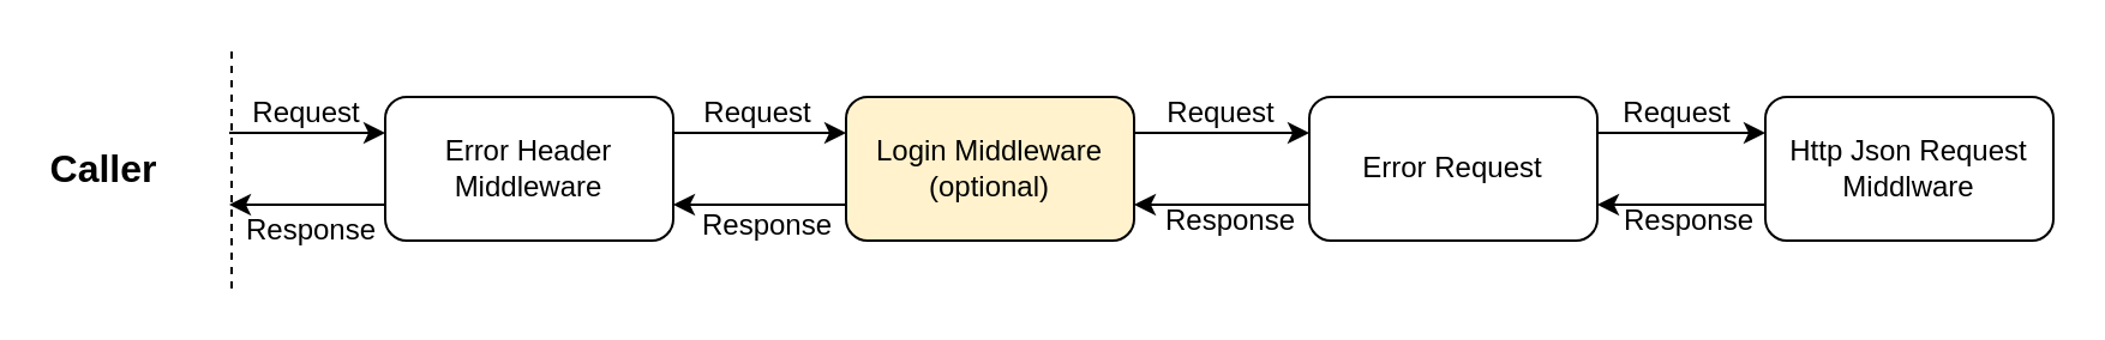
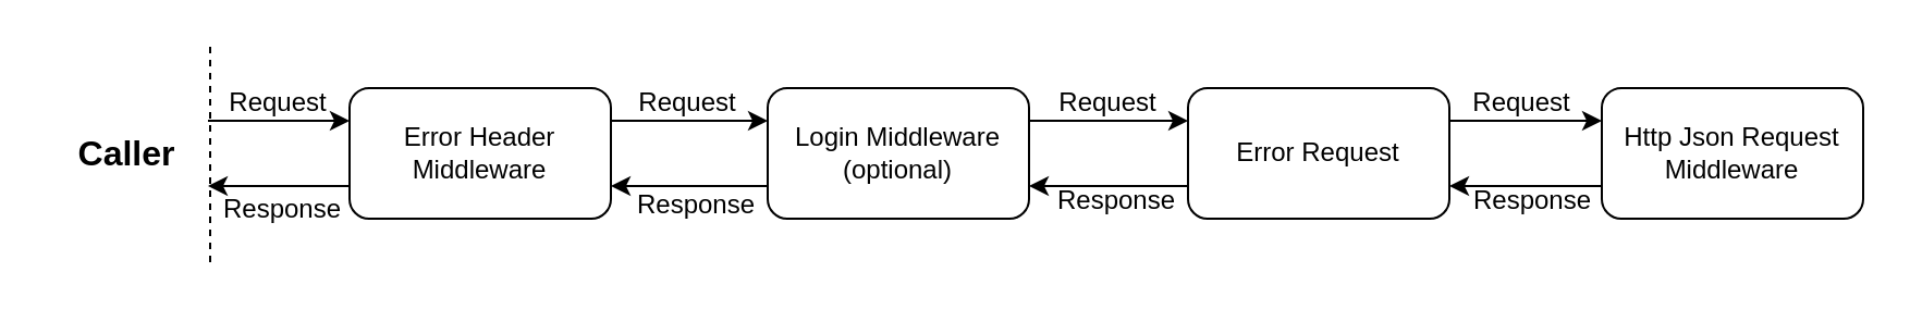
- <mxCell id="24" value="&lt;font style=&quot;font-size: 16px&quot;&gt;&lt;b&gt;Caller&lt;/b&gt;&lt;/font&gt;" style="text;html=1;strokeColor=none;fillColor=none;align=center;verticalAlign=middle;whiteSpace=wrap;rounded=0;" vertex="1" parent="1"><mxGeometry x="23" y="60" width="40" height="20" as="geometry" /></mxCell>
+ <mxCell id="24" value="&lt;font style=&quot;font-size: 16px&quot;&gt;&lt;b&gt;Caller&lt;/b&gt;&lt;/font&gt;" style="text;html=1;strokeColor=none;fillColor=none;align=center;verticalAlign=middle;whiteSpace=wrap;rounded=0;" vertex="1" parent="1"><mxGeometry x="38" y="60" width="40" height="20" as="geometry" /></mxCell>
- <mxCell id="7" value="Login Middleware&lt;br&gt;(optional)" style="rounded=1;whiteSpace=wrap;html=1;fillColor=#fff2cc;" parent="1" vertex="1"><mxGeometry x="352" y="40" width="120" height="60" as="geometry" /></mxCell>
+ <mxCell id="7" value="Login Middleware&lt;br&gt;(optional)" style="rounded=1;whiteSpace=wrap;html=1;" parent="1" vertex="1"><mxGeometry x="352" y="40" width="120" height="60" as="geometry" /></mxCell>
- <mxCell id="12" value="Http Json Request&lt;br&gt;Middlware" style="rounded=1;whiteSpace=wrap;html=1;" parent="1" vertex="1"><mxGeometry x="735" y="40" width="120" height="60" as="geometry" /></mxCell>
+ <mxCell id="12" value="Http Json Request&lt;br&gt;Middleware" style="rounded=1;whiteSpace=wrap;html=1;" parent="1" vertex="1"><mxGeometry x="735" y="40" width="120" height="60" as="geometry" /></mxCell>
